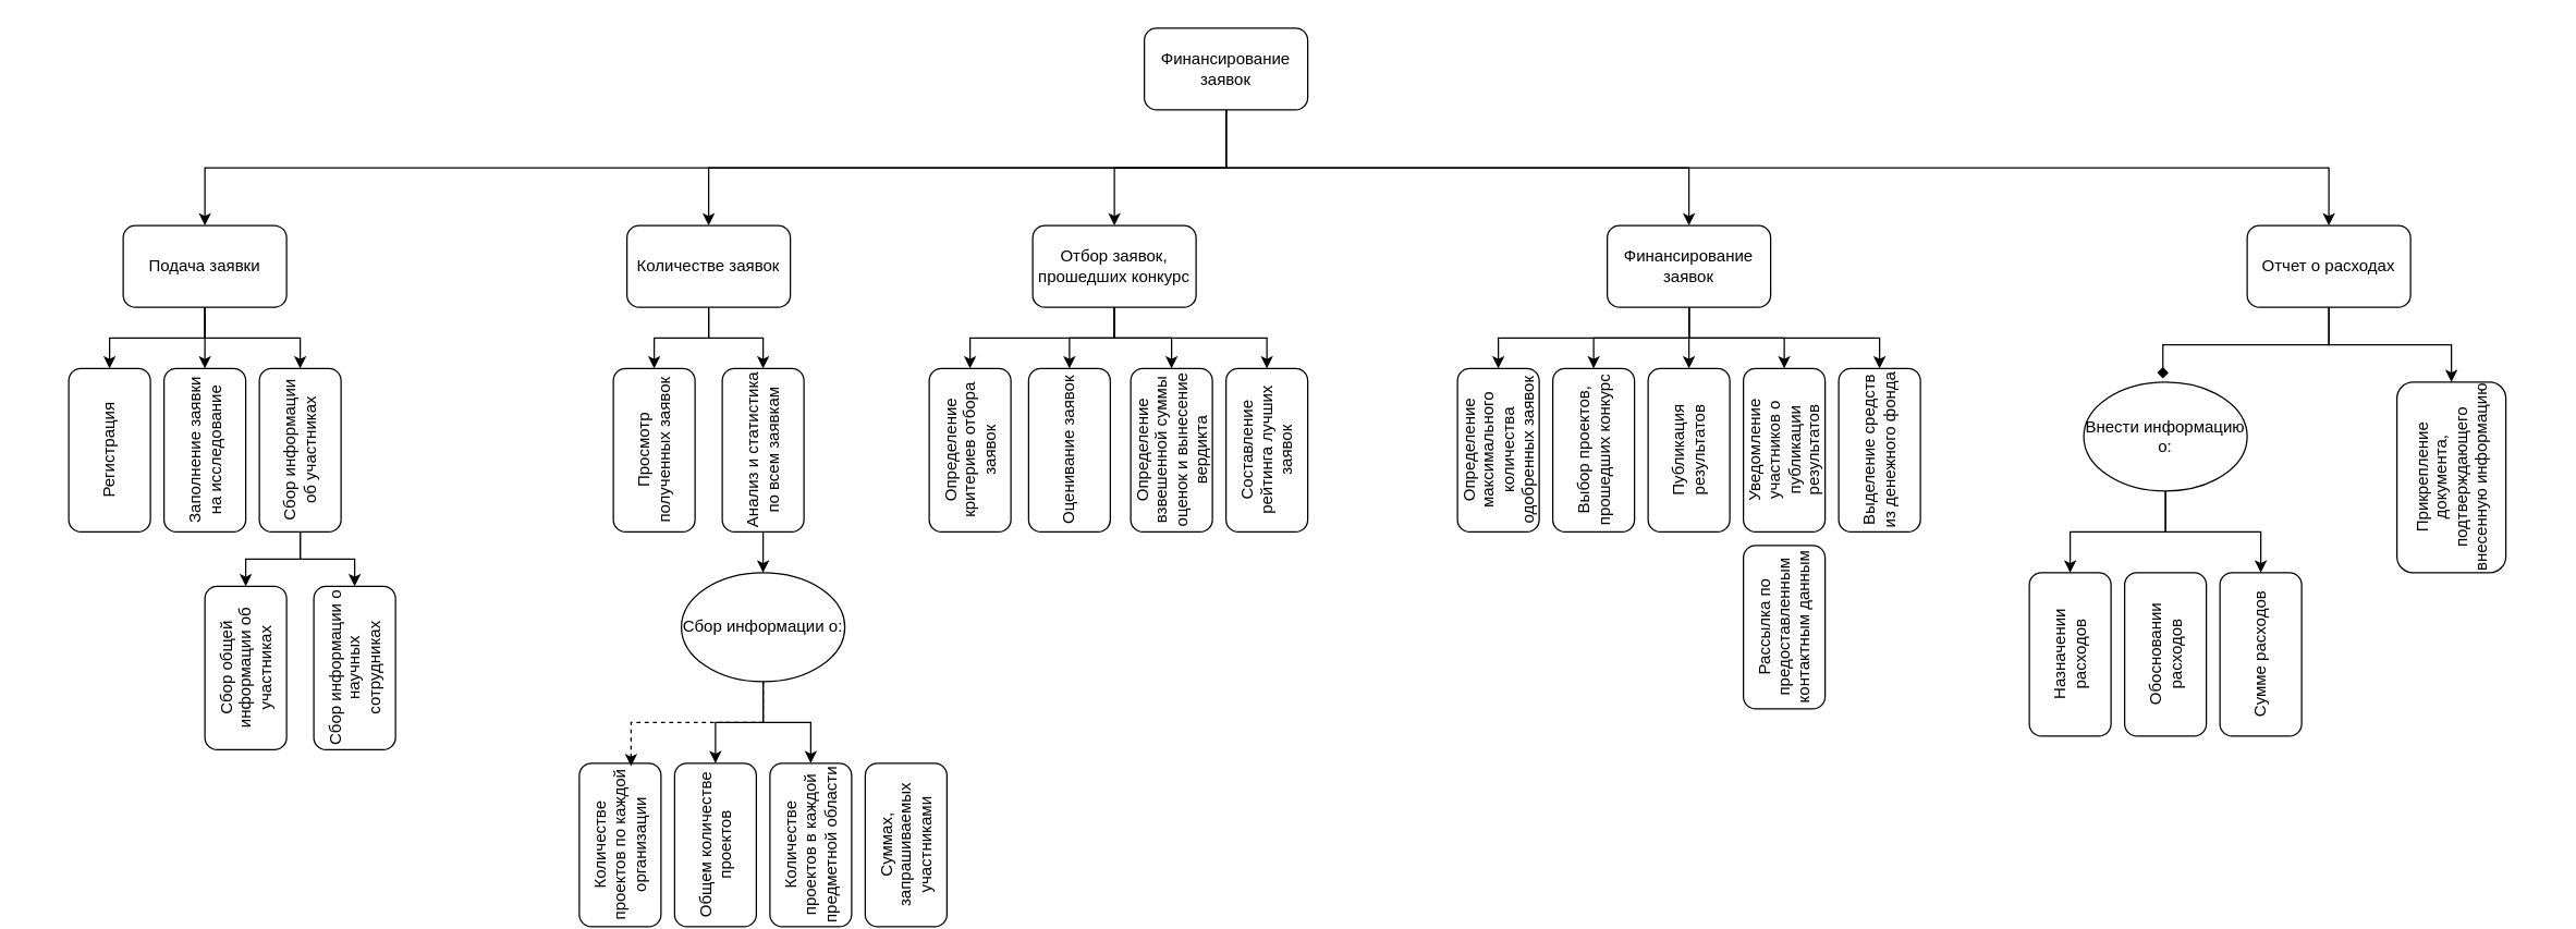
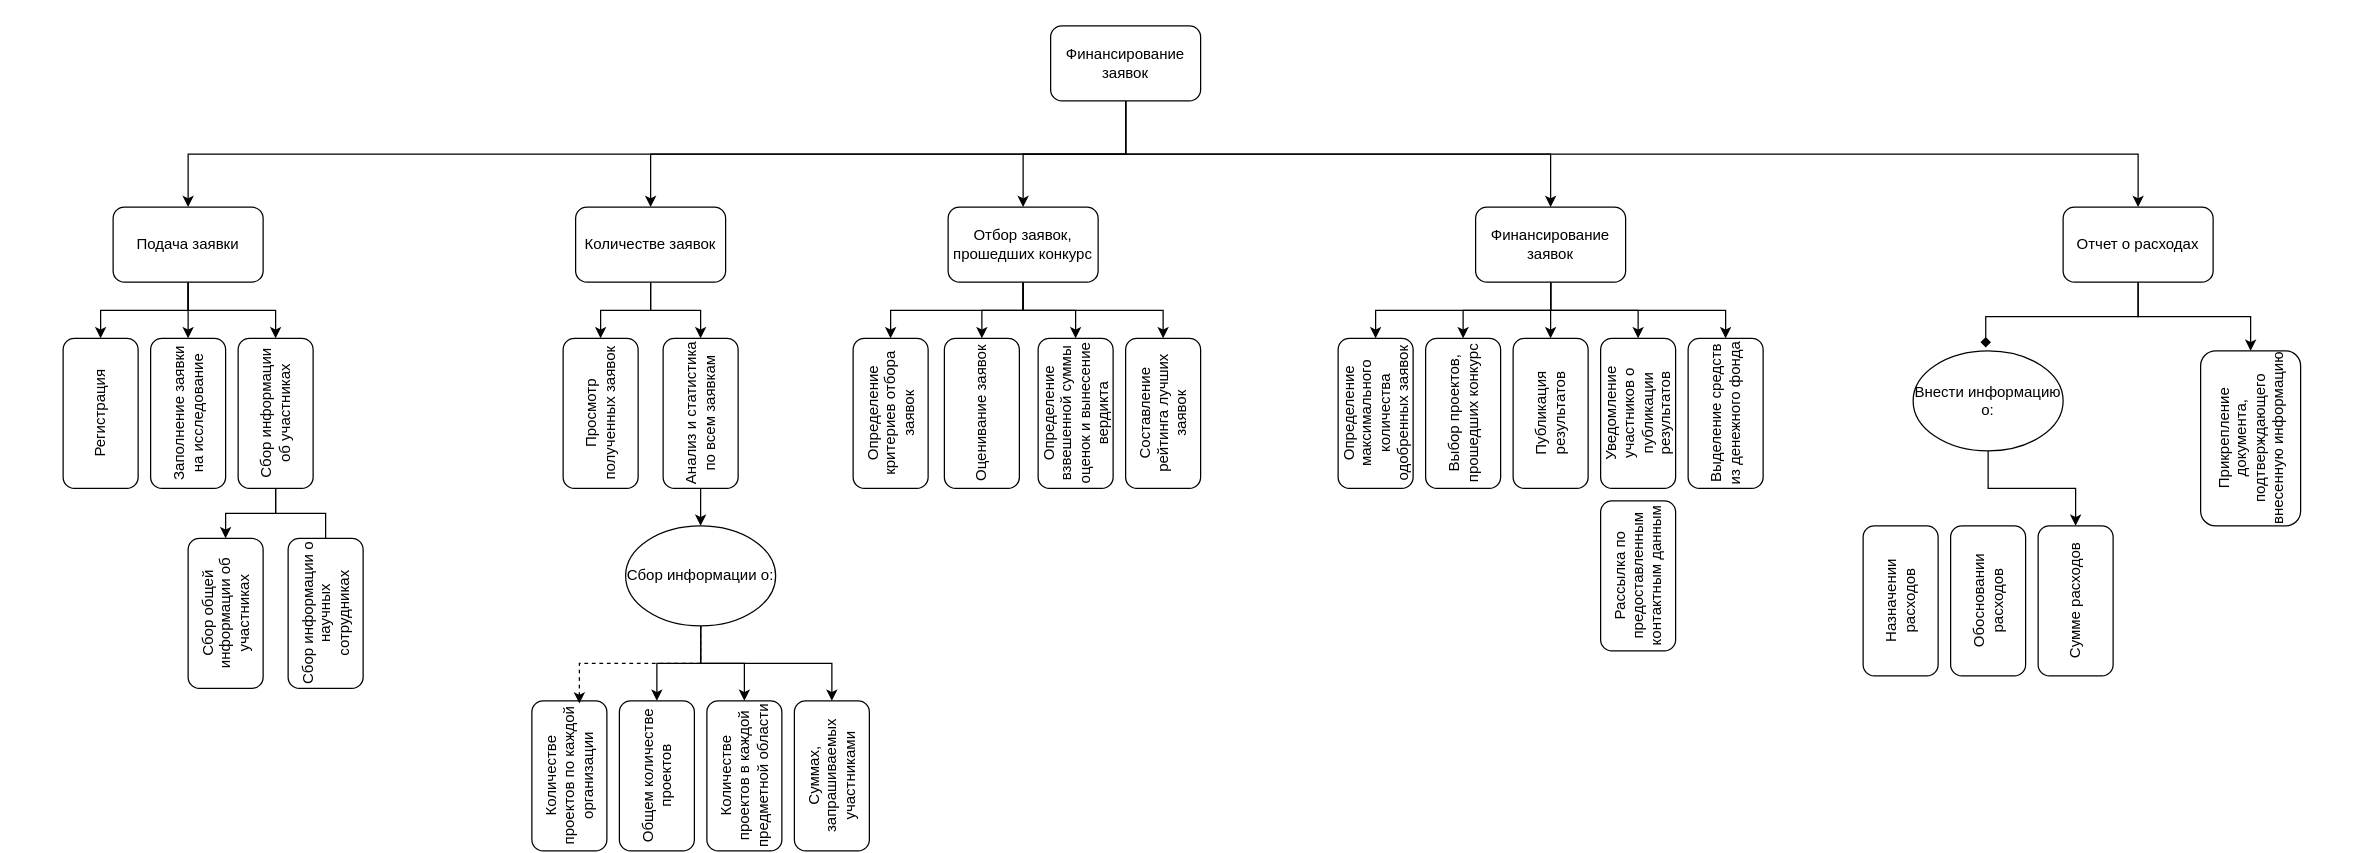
- <mxCell id="57" style="edgeStyle=orthogonalEdgeStyle;rounded=0;orthogonalLoop=1;jettySize=auto;html=1;exitX=0.5;exitY=1;exitDx=0;exitDy=0;entryX=1;entryY=0.5;entryDx=0;entryDy=0;" parent="1" source="59" target="61" edge="1"><mxGeometry relative="1" as="geometry" /></mxCell>
- <mxCell id="31" style="edgeStyle=orthogonalEdgeStyle;rounded=0;orthogonalLoop=1;jettySize=auto;html=1;exitX=0;exitY=0.5;exitDx=0;exitDy=0;entryX=1;entryY=0.5;entryDx=0;entryDy=0;" parent="1" source="32" target="37" edge="1"><mxGeometry relative="1" as="geometry" /></mxCell>
+ <mxCell id="31" style="edgeStyle=orthogonalEdgeStyle;rounded=0;orthogonalLoop=1;jettySize=auto;html=1;exitX=0;exitY=0.5;exitDx=0;exitDy=0;entryX=1;entryY=0.5;entryDx=0;entryDy=0;endArrow=none;" parent="1" source="32" target="37" edge="1"><mxGeometry relative="1" as="geometry" /></mxCell>
+ <mxCell id="43" style="edgeStyle=orthogonalEdgeStyle;rounded=0;orthogonalLoop=1;jettySize=auto;html=1;exitX=0.5;exitY=1;exitDx=0;exitDy=0;entryX=1;entryY=0.5;entryDx=0;entryDy=0;" parent="1" source="44" target="48" edge="1"><mxGeometry relative="1" as="geometry" /></mxCell>
